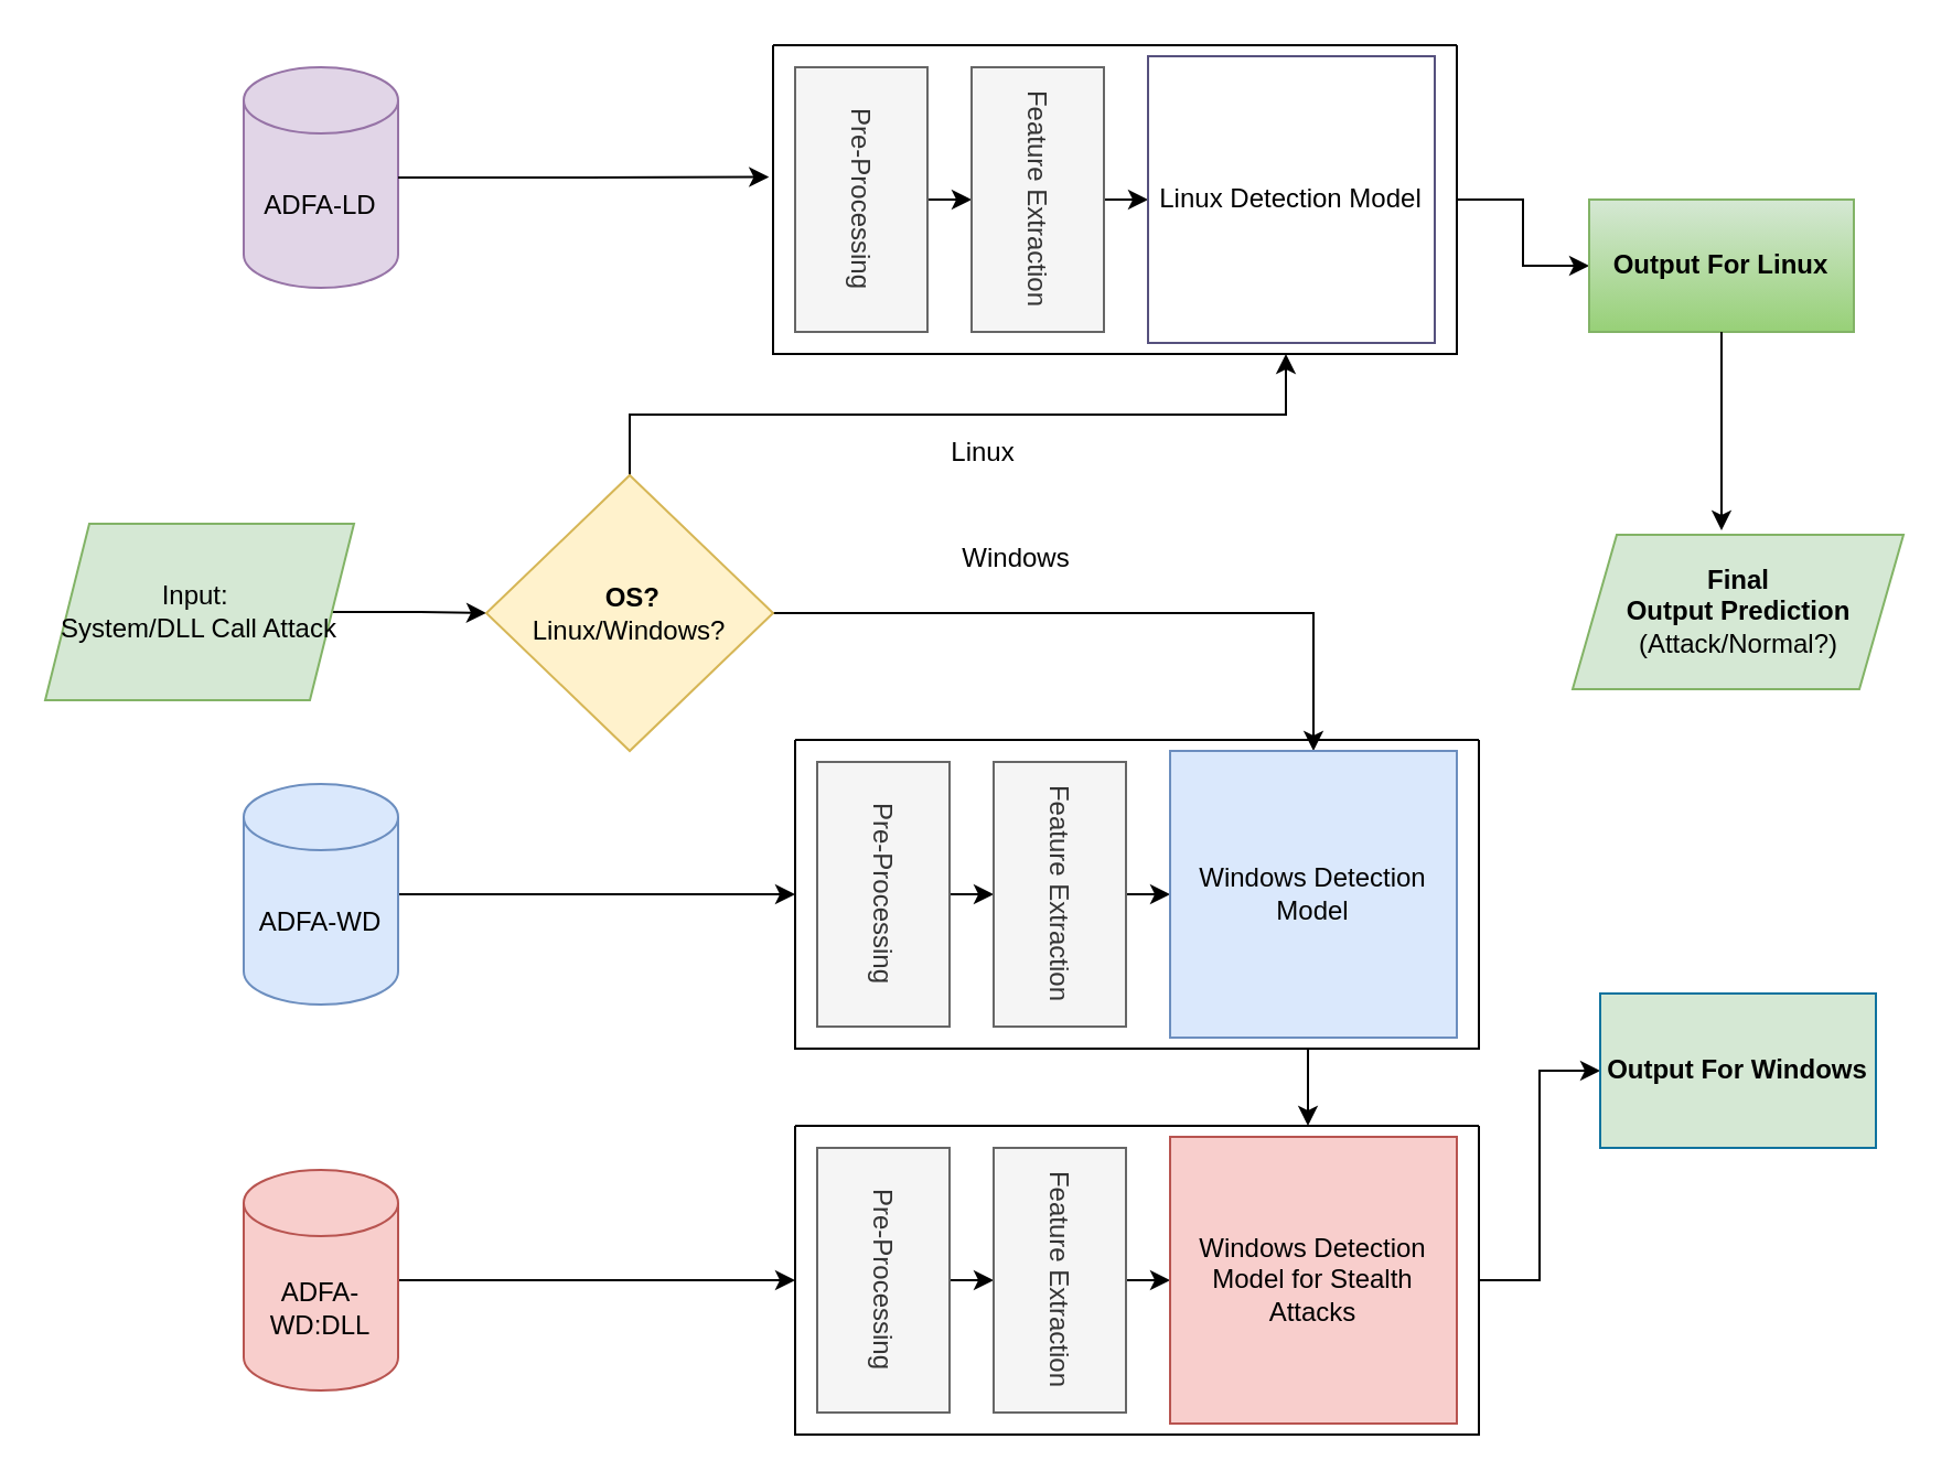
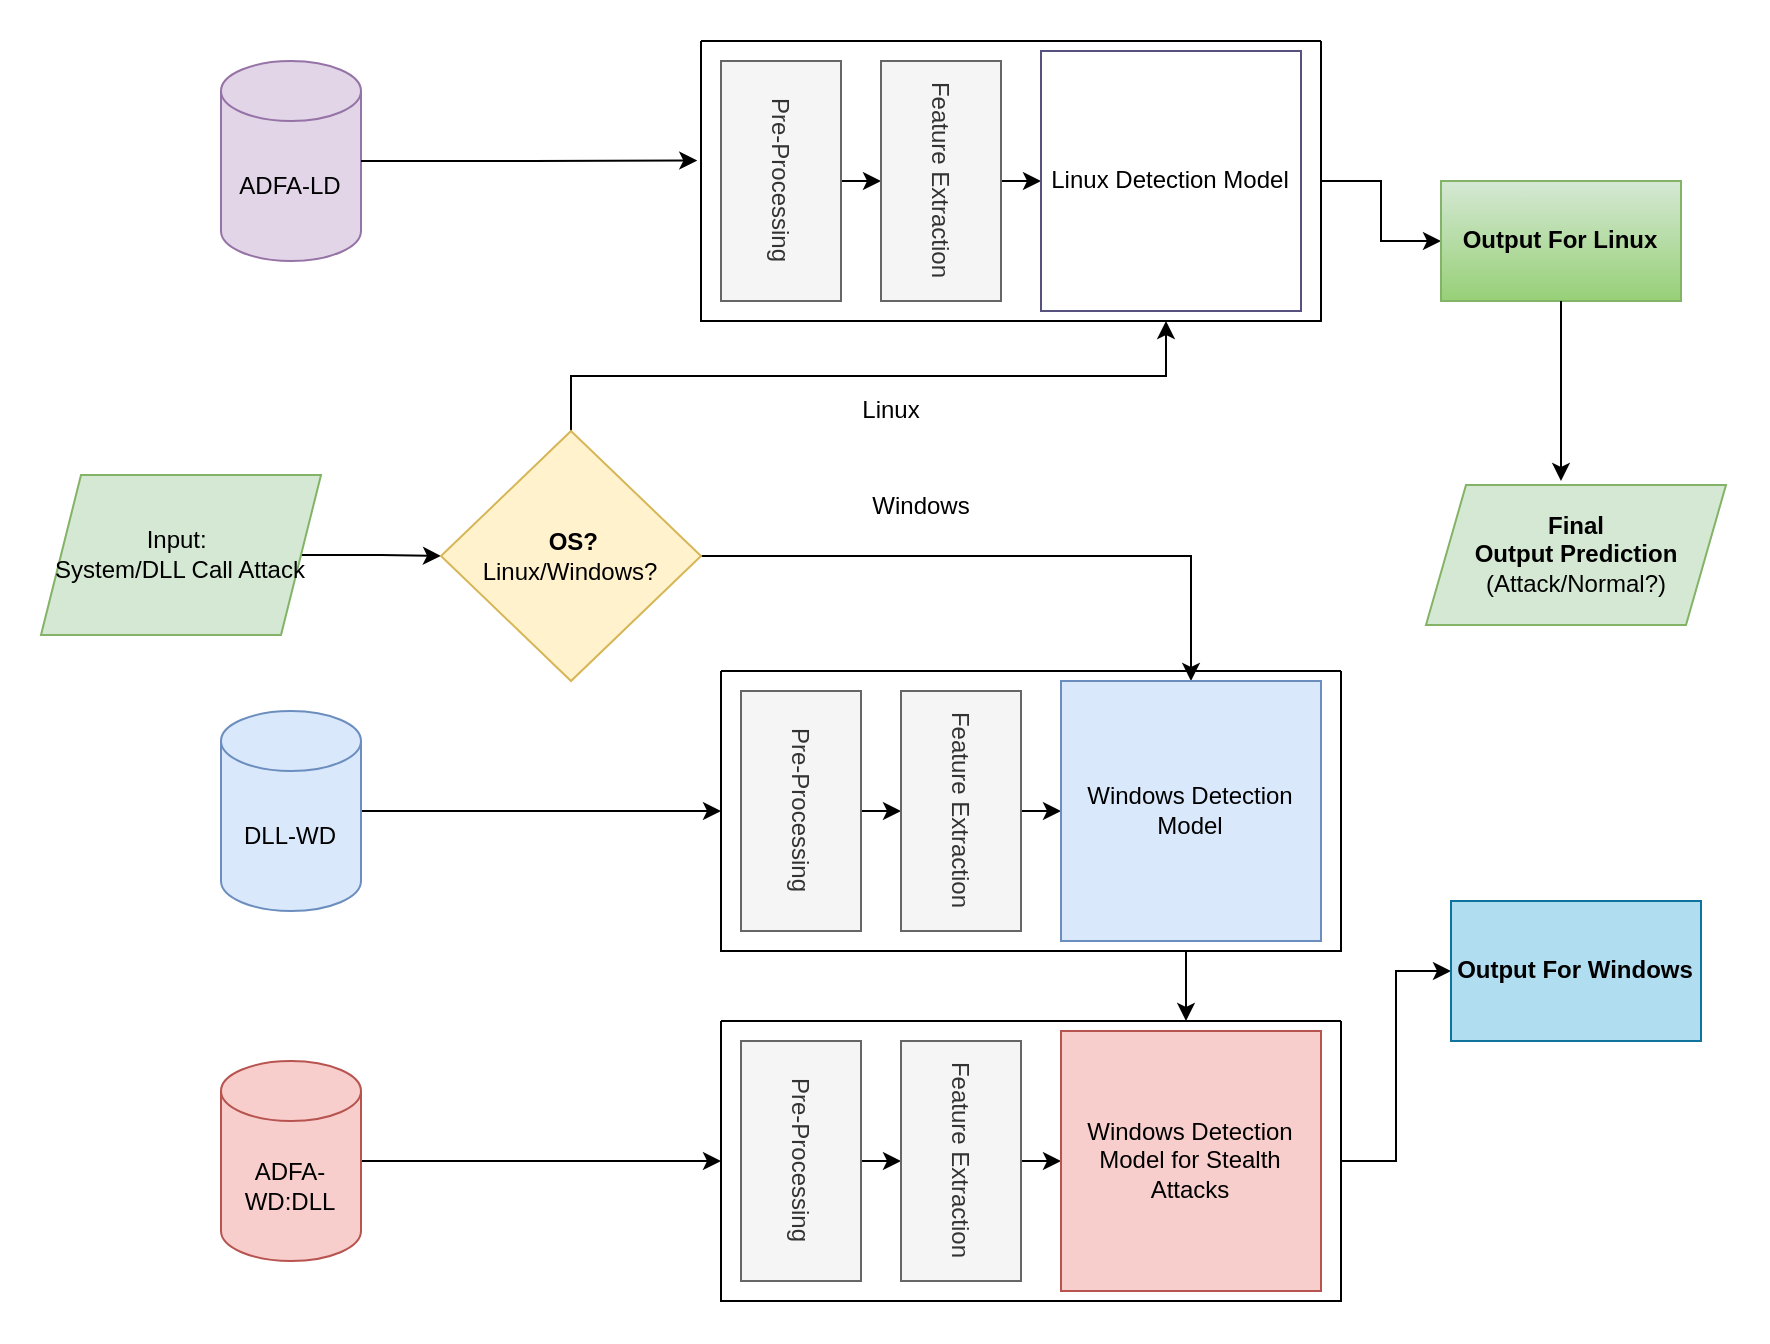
- <mxCell id="9" value="ADFA-WD" style="shape=cylinder3;whiteSpace=wrap;html=1;boundedLbl=1;backgroundOutline=1;size=15;fillColor=#dae8fc;strokeColor=#6c8ebf;" parent="1" vertex="1"><mxGeometry x="110" y="355" width="70" height="100" as="geometry" /></mxCell>
+ <mxCell id="9" value="DLL-WD" style="shape=cylinder3;whiteSpace=wrap;html=1;boundedLbl=1;backgroundOutline=1;size=15;fillColor=#dae8fc;strokeColor=#6c8ebf;" parent="1" vertex="1"><mxGeometry x="110" y="355" width="70" height="100" as="geometry" /></mxCell>
- <mxCell id="38" value="Output For Windows" style="rounded=0;whiteSpace=wrap;html=1;fontStyle=1;fillColor=#d5e8d4;strokeColor=#10739e;" parent="1" vertex="1"><mxGeometry x="725" y="450" width="125" height="70" as="geometry" /></mxCell>
+ <mxCell id="38" value="Output For Windows" style="rounded=0;whiteSpace=wrap;html=1;fontStyle=1;fillColor=#b1ddf0;strokeColor=#10739e;" parent="1" vertex="1"><mxGeometry x="725" y="450" width="125" height="70" as="geometry" /></mxCell>
